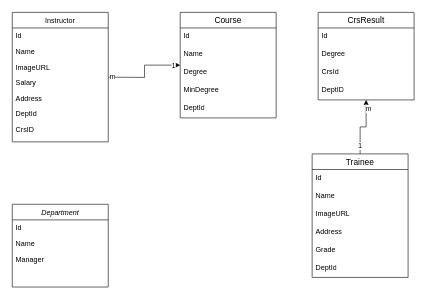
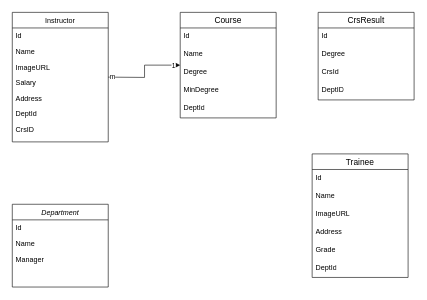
- <mxCell id="28" style="edgeStyle=orthogonalEdgeStyle;rounded=0;orthogonalLoop=1;jettySize=auto;html=1;" edge="1" parent="1" source="31" target="23"><mxGeometry relative="1" as="geometry" /></mxCell>
- <mxCell id="29" value="1" style="edgeLabel;html=1;align=center;verticalAlign=middle;resizable=0;points=[];" vertex="1" connectable="0" parent="28"><mxGeometry x="-0.72" y="1" relative="1" as="geometry"><mxPoint as="offset" /></mxGeometry></mxCell>
- <mxCell id="30" value="m" style="edgeLabel;html=1;align=center;verticalAlign=middle;resizable=0;points=[];" vertex="1" connectable="0" parent="28"><mxGeometry x="0.711" y="-3" relative="1" as="geometry"><mxPoint as="offset" /></mxGeometry></mxCell>
